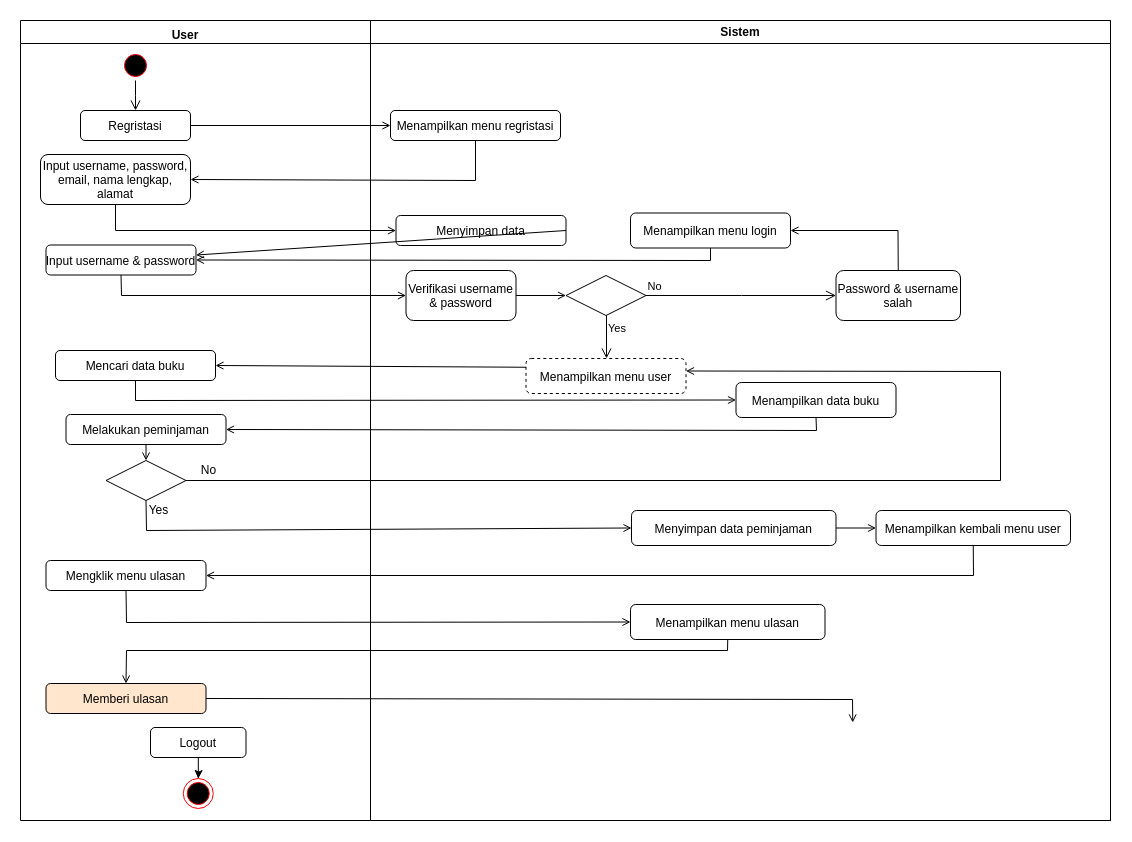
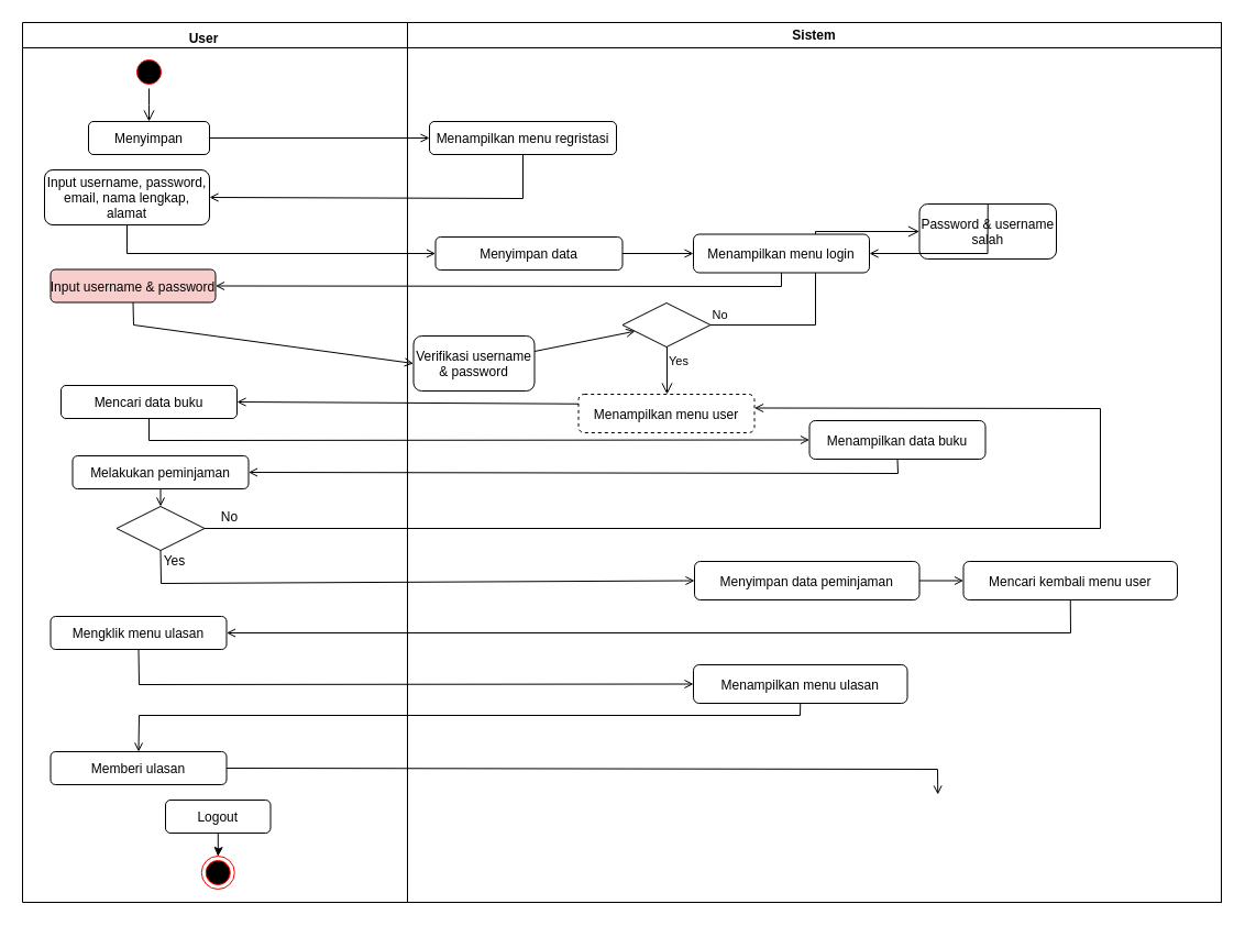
- <mxCell id="5" value="Regristasi" style="rounded=1;" parent="2" vertex="1"><mxGeometry x="60" y="90" width="110" height="30" as="geometry" /></mxCell>
+ <mxCell id="5" value="Menyimpan" style="rounded=1;" parent="2" vertex="1"><mxGeometry x="60" y="90" width="110" height="30" as="geometry" /></mxCell>
- <mxCell id="30" value="" style="endArrow=open;strokeColor=#000000;endFill=1;rounded=0;exitX=1;exitY=0.5;exitDx=0;exitDy=0;" parent="15" source="28" target="13" edge="1"><mxGeometry relative="1" as="geometry"><mxPoint x="-155" y="130" as="sourcePoint" /><mxPoint x="-154.5" y="150" as="targetPoint" /></mxGeometry></mxCell>
+ <mxCell id="30" value="" style="endArrow=open;strokeColor=#000000;endFill=1;rounded=0;exitX=1;exitY=0.5;exitDx=0;exitDy=0;entryX=0;entryY=0.5;entryDx=0;entryDy=0;" parent="15" source="28" target="29" edge="1"><mxGeometry relative="1" as="geometry"><mxPoint x="-155" y="130" as="sourcePoint" /><mxPoint x="-154.5" y="150" as="targetPoint" /></mxGeometry></mxCell>
- <mxCell id="13" value="Input username &amp; password" style="rounded=1;" parent="2" vertex="1"><mxGeometry x="25.5" y="224.5" width="150" height="30" as="geometry" /></mxCell>
+ <mxCell id="13" value="Input username &amp; password" style="rounded=1;fillColor=#f8cecc;" parent="2" vertex="1"><mxGeometry x="25.5" y="224.5" width="150" height="30" as="geometry" /></mxCell>
- <mxCell id="17" value="Verifikasi username&#10;&amp; password" style="rounded=1;" parent="15" vertex="1"><mxGeometry x="35.5" y="250" width="110" height="50" as="geometry" /></mxCell>
+ <mxCell id="17" value="Verifikasi username&#10;&amp; password" style="rounded=1;" parent="15" vertex="1"><mxGeometry x="5.5" y="285" width="110" height="50" as="geometry" /></mxCell>
- <mxCell id="23" value="Password &amp; username&#10;salah" style="rounded=1;" parent="15" vertex="1"><mxGeometry x="465.5" y="250" width="124.5" height="50" as="geometry" /></mxCell>
+ <mxCell id="23" value="Password &amp; username&#10;salah" style="rounded=1;" parent="15" vertex="1"><mxGeometry x="465.5" y="165" width="124.5" height="50" as="geometry" /></mxCell>
- <mxCell id="31" value="Menampilkan kembali menu user" style="rounded=1;" parent="15" vertex="1"><mxGeometry x="505.5" y="490" width="194.5" height="35" as="geometry" /></mxCell>
+ <mxCell id="31" value="Mencari kembali menu user" style="rounded=1;" parent="15" vertex="1"><mxGeometry x="505.5" y="490" width="194.5" height="35" as="geometry" /></mxCell>
- <mxCell id="9" value="Memberi ulasan" style="rounded=1;fillColor=#ffe6cc;" parent="2" vertex="1"><mxGeometry x="25.5" y="663" width="160" height="30" as="geometry" /></mxCell>
+ <mxCell id="9" value="Memberi ulasan" style="rounded=1;" parent="2" vertex="1"><mxGeometry x="25.5" y="663" width="160" height="30" as="geometry" /></mxCell>
